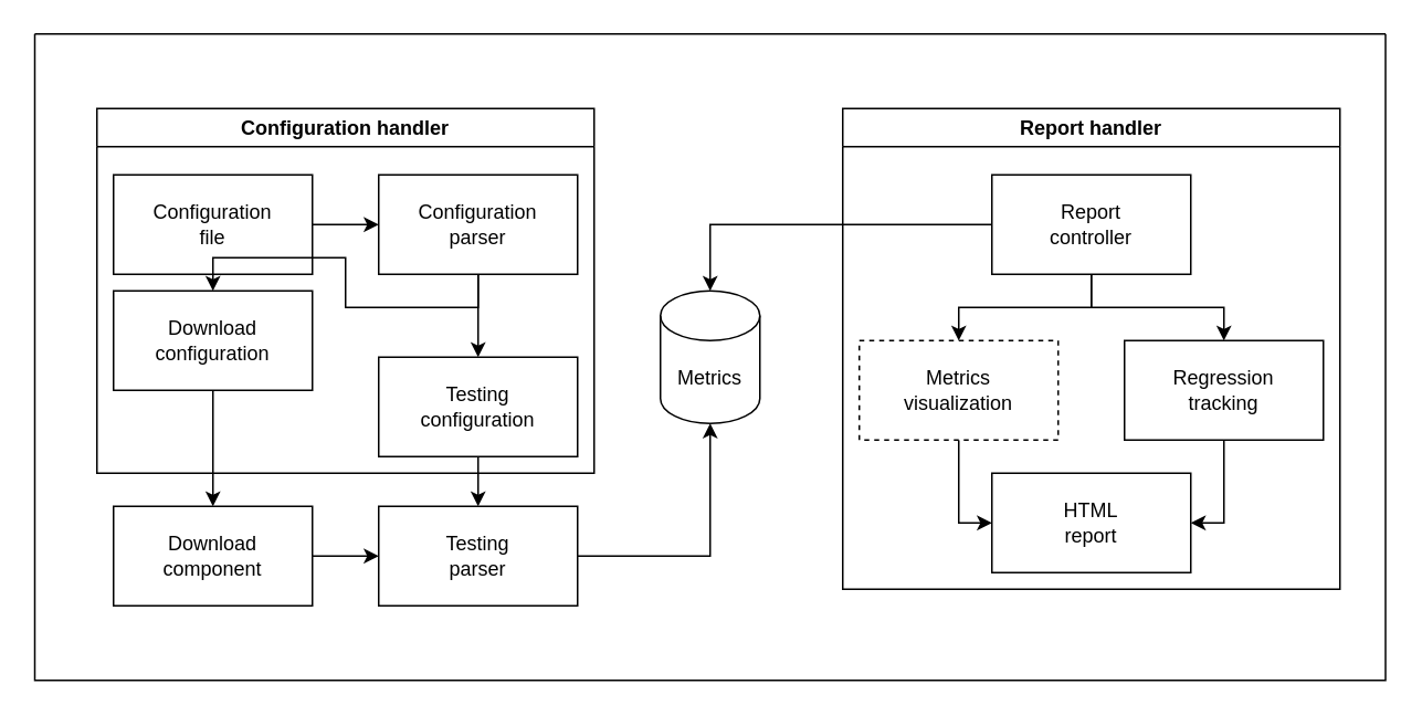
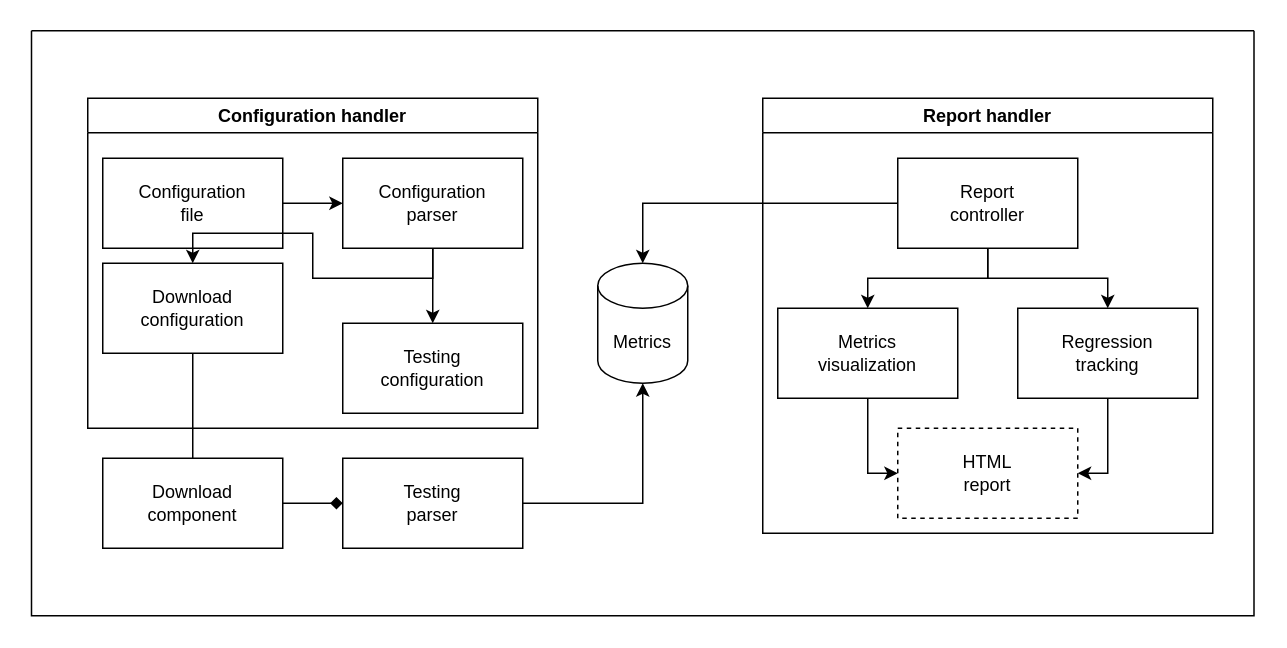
- <mxCell id="22" value="Metrics&lt;div&gt;visualization&lt;/div&gt;" style="rounded=0;whiteSpace=wrap;html=1;dashed=1;" parent="17" vertex="1"><mxGeometry x="10" y="140" width="120" height="60" as="geometry" /></mxCell>
+ <mxCell id="22" value="Metrics&lt;div&gt;visualization&lt;/div&gt;" style="rounded=0;whiteSpace=wrap;html=1;" parent="17" vertex="1"><mxGeometry x="10" y="140" width="120" height="60" as="geometry" /></mxCell>
- <mxCell id="16" style="edgeStyle=orthogonalEdgeStyle;rounded=0;orthogonalLoop=1;jettySize=auto;html=1;exitX=0.5;exitY=1;exitDx=0;exitDy=0;" parent="1" source="14" target="5" edge="1"><mxGeometry relative="1" as="geometry" /></mxCell>
- <mxCell id="15" style="edgeStyle=orthogonalEdgeStyle;rounded=0;orthogonalLoop=1;jettySize=auto;html=1;exitX=0.5;exitY=1;exitDx=0;exitDy=0;" parent="1" source="13" target="3" edge="1"><mxGeometry relative="1" as="geometry" /></mxCell>
+ <mxCell id="15" style="edgeStyle=orthogonalEdgeStyle;rounded=0;orthogonalLoop=1;jettySize=auto;html=1;exitX=0.5;exitY=1;exitDx=0;exitDy=0;endArrow=none;" parent="1" source="13" target="3" edge="1"><mxGeometry relative="1" as="geometry" /></mxCell>
- <mxCell id="25" value="HTML&lt;div&gt;report&lt;/div&gt;" style="rounded=0;whiteSpace=wrap;html=1;" parent="17" vertex="1"><mxGeometry x="90" y="220" width="120" height="60" as="geometry" /></mxCell>
+ <mxCell id="25" value="HTML&lt;div&gt;report&lt;/div&gt;" style="rounded=0;whiteSpace=wrap;html=1;dashed=1;" parent="17" vertex="1"><mxGeometry x="90" y="220" width="120" height="60" as="geometry" /></mxCell>
- <mxCell id="2" style="edgeStyle=orthogonalEdgeStyle;rounded=0;orthogonalLoop=1;jettySize=auto;html=1;" parent="1" source="3" target="5" edge="1"><mxGeometry relative="1" as="geometry" /></mxCell>
+ <mxCell id="2" style="edgeStyle=orthogonalEdgeStyle;rounded=0;orthogonalLoop=1;jettySize=auto;html=1;endArrow=diamond;" parent="1" source="3" target="5" edge="1"><mxGeometry relative="1" as="geometry" /></mxCell>
